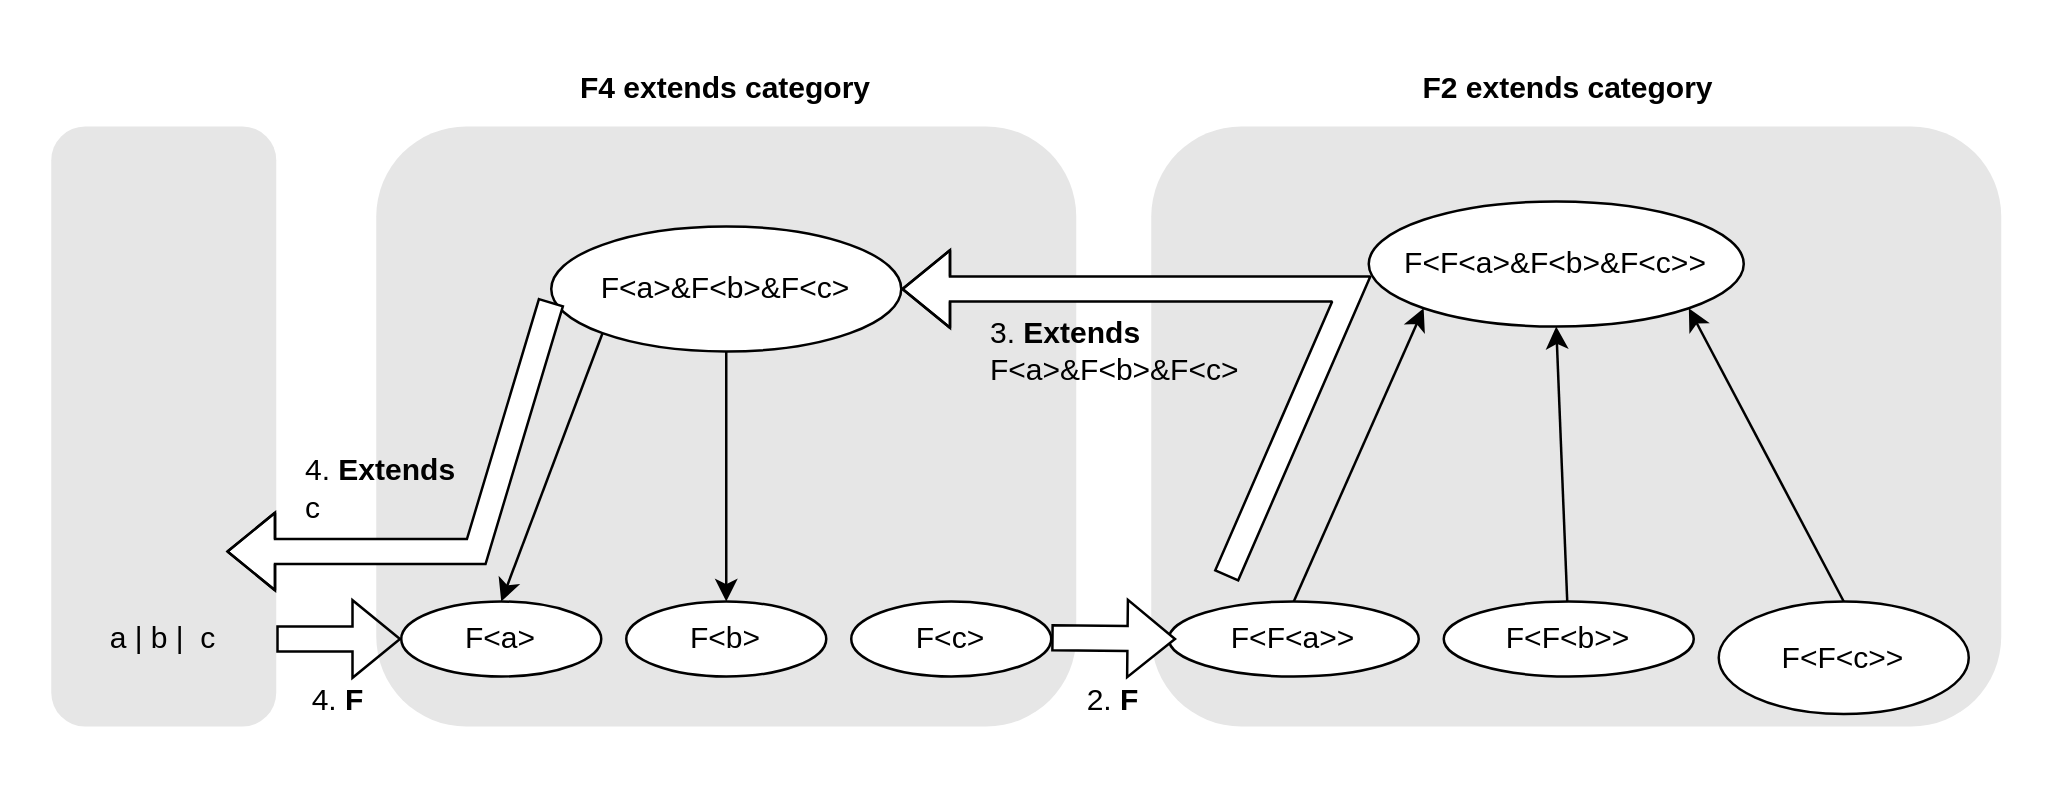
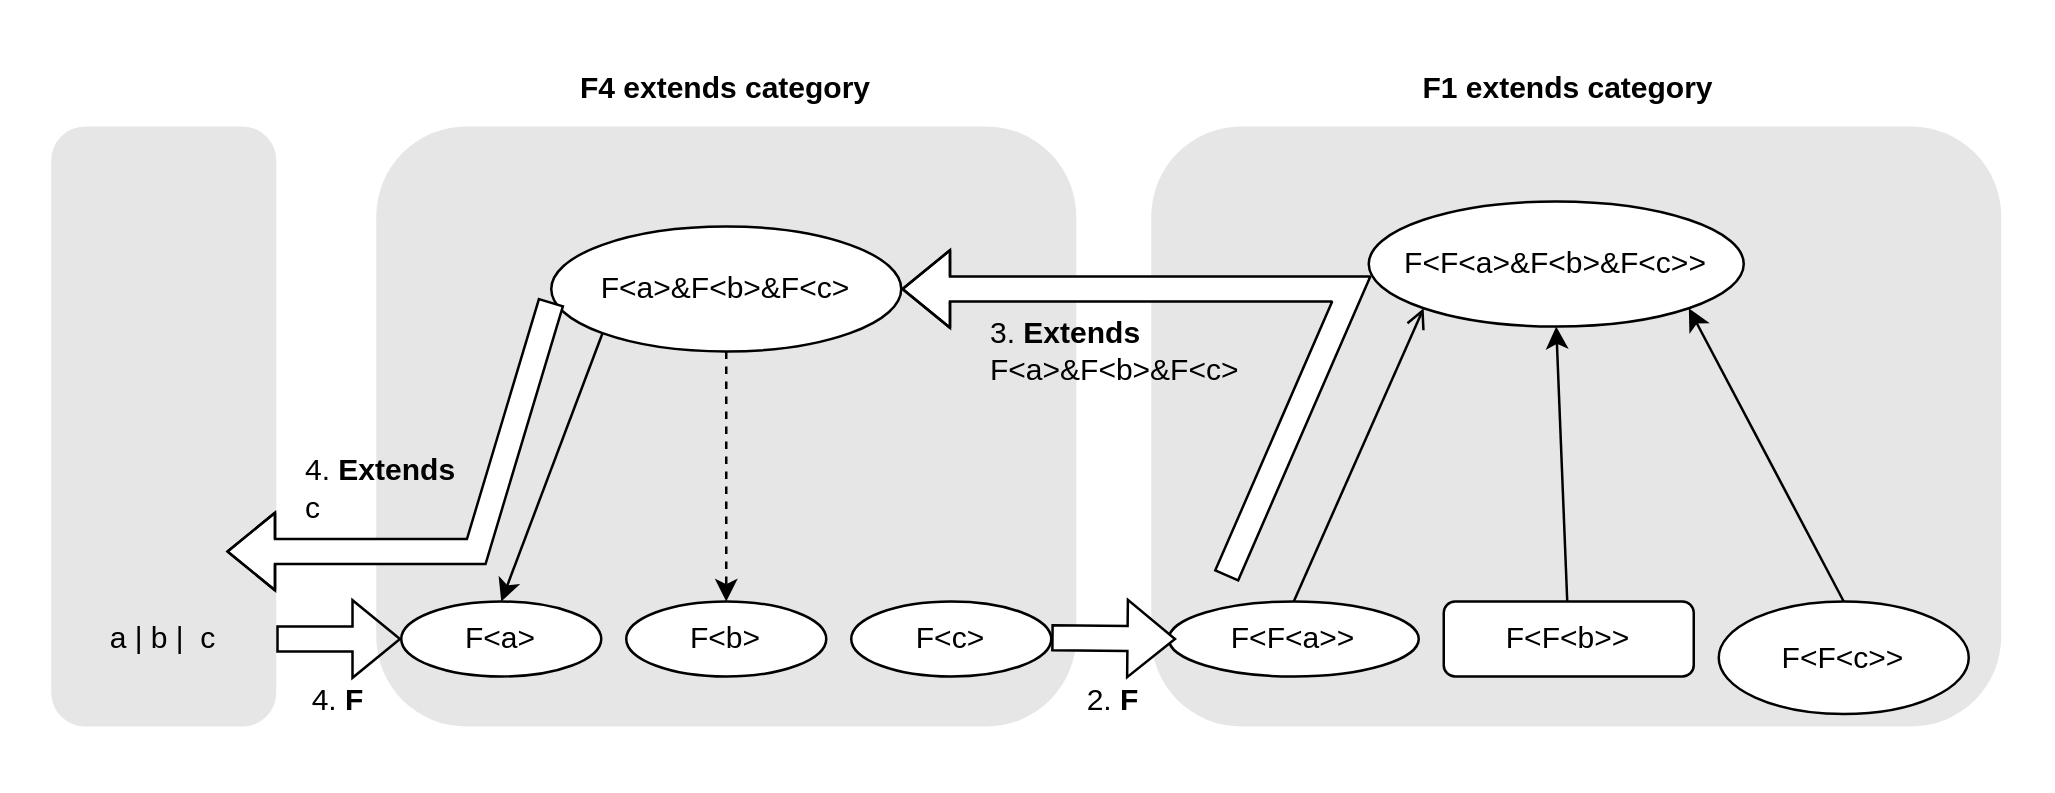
- <mxCell id="28" value="&lt;b&gt;F2 extends category&lt;/b&gt;" style="text;html=1;strokeColor=none;fillColor=none;align=center;verticalAlign=middle;whiteSpace=wrap;rounded=0;" parent="1" vertex="1"><mxGeometry x="527" y="20" width="200" height="30" as="geometry" /></mxCell>
+ <mxCell id="28" value="&lt;b&gt;F1 extends category&lt;/b&gt;" style="text;html=1;strokeColor=none;fillColor=none;align=center;verticalAlign=middle;whiteSpace=wrap;rounded=0;" parent="1" vertex="1"><mxGeometry x="527" y="20" width="200" height="30" as="geometry" /></mxCell>
- <mxCell id="22" value="" style="endArrow=classic;html=1;rounded=0;entryX=0;entryY=1;entryDx=0;entryDy=0;exitX=0.5;exitY=0;exitDx=0;exitDy=0;" parent="1" source="8" target="11" edge="1"><mxGeometry width="50" height="50" relative="1" as="geometry"><mxPoint x="370" y="260" as="sourcePoint" /><mxPoint x="420" y="210" as="targetPoint" /></mxGeometry></mxCell>
+ <mxCell id="22" value="" style="endArrow=open;html=1;rounded=0;entryX=0;entryY=1;entryDx=0;entryDy=0;exitX=0.5;exitY=0;exitDx=0;exitDy=0;" parent="1" source="8" target="11" edge="1"><mxGeometry width="50" height="50" relative="1" as="geometry"><mxPoint x="370" y="260" as="sourcePoint" /><mxPoint x="420" y="210" as="targetPoint" /></mxGeometry></mxCell>
- <mxCell id="13" value="" style="endArrow=classic;html=1;rounded=0;entryX=0.5;entryY=0;entryDx=0;entryDy=0;exitX=0.5;exitY=1;exitDx=0;exitDy=0;" parent="1" source="12" target="5" edge="1"><mxGeometry width="50" height="50" relative="1" as="geometry"><mxPoint x="320" y="200" as="sourcePoint" /><mxPoint x="290" y="120" as="targetPoint" /></mxGeometry></mxCell>
+ <mxCell id="13" value="" style="endArrow=classic;html=1;rounded=0;entryX=0.5;entryY=0;entryDx=0;entryDy=0;exitX=0.5;exitY=1;exitDx=0;exitDy=0;dashed=1;" parent="1" source="12" target="5" edge="1"><mxGeometry width="50" height="50" relative="1" as="geometry"><mxPoint x="320" y="200" as="sourcePoint" /><mxPoint x="290" y="120" as="targetPoint" /></mxGeometry></mxCell>
- <mxCell id="9" value="F&amp;lt;F&amp;lt;b&amp;gt;&amp;gt;" style="ellipse;whiteSpace=wrap;html=1;" parent="1" vertex="1"><mxGeometry x="577" y="240" width="100" height="30" as="geometry" /></mxCell>
+ <mxCell id="9" value="F&amp;lt;F&amp;lt;b&amp;gt;&amp;gt;" style="whiteSpace=wrap;html=1;rounded=1;" parent="1" vertex="1"><mxGeometry x="577" y="240" width="100" height="30" as="geometry" /></mxCell>
